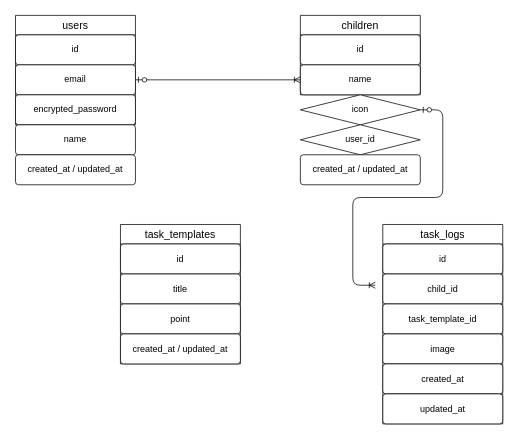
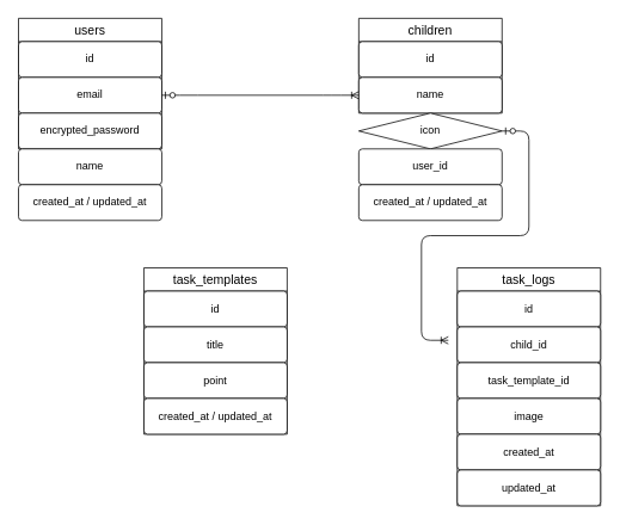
- <mxCell id="12" value="user_id" style="rhombus;arcSize=10;whiteSpace=wrap;html=1;align=center;" vertex="1" parent="1"><mxGeometry x="400" y="166" width="160" height="40" as="geometry" /></mxCell>
+ <mxCell id="12" value="user_id" style="rounded=1;arcSize=10;whiteSpace=wrap;html=1;align=center;" vertex="1" parent="1"><mxGeometry x="400" y="166" width="160" height="40" as="geometry" /></mxCell>
